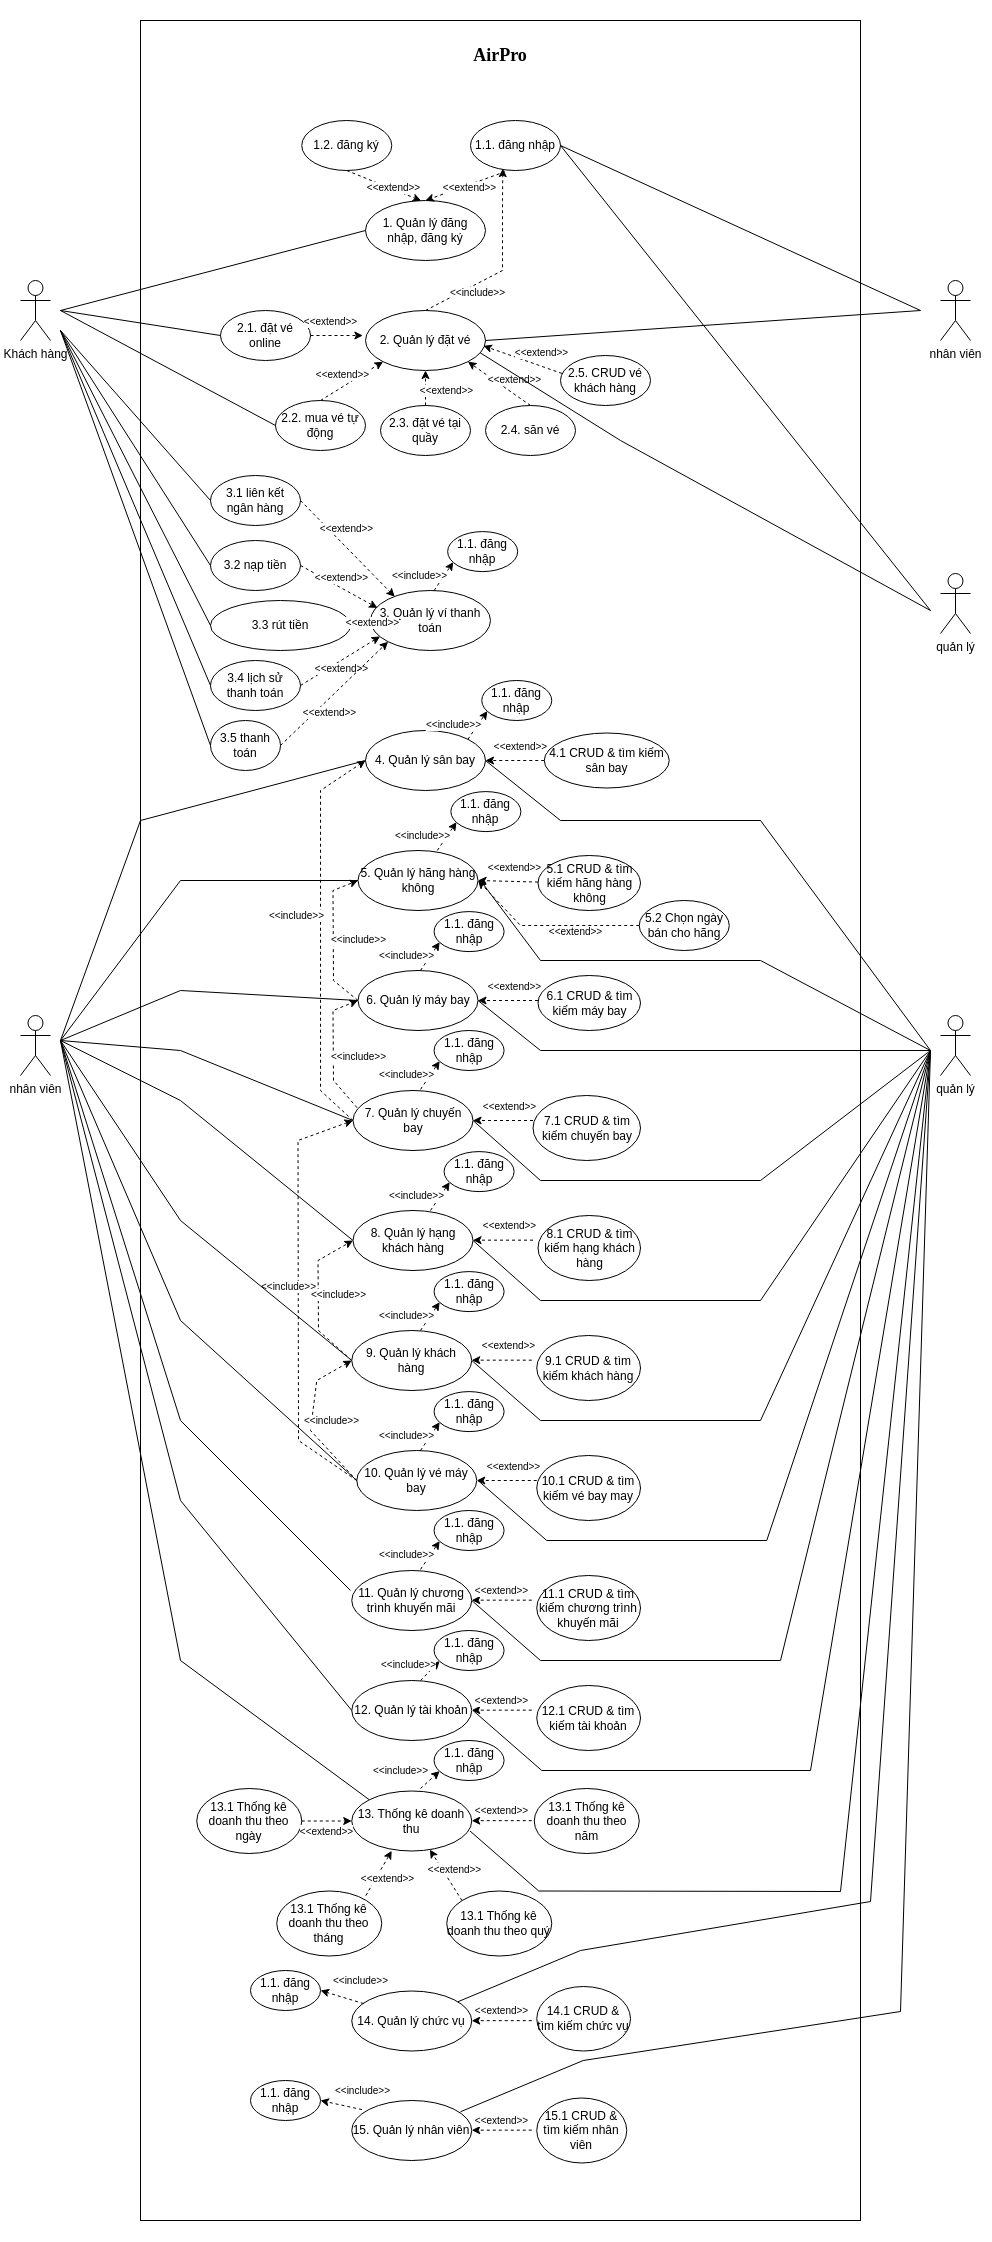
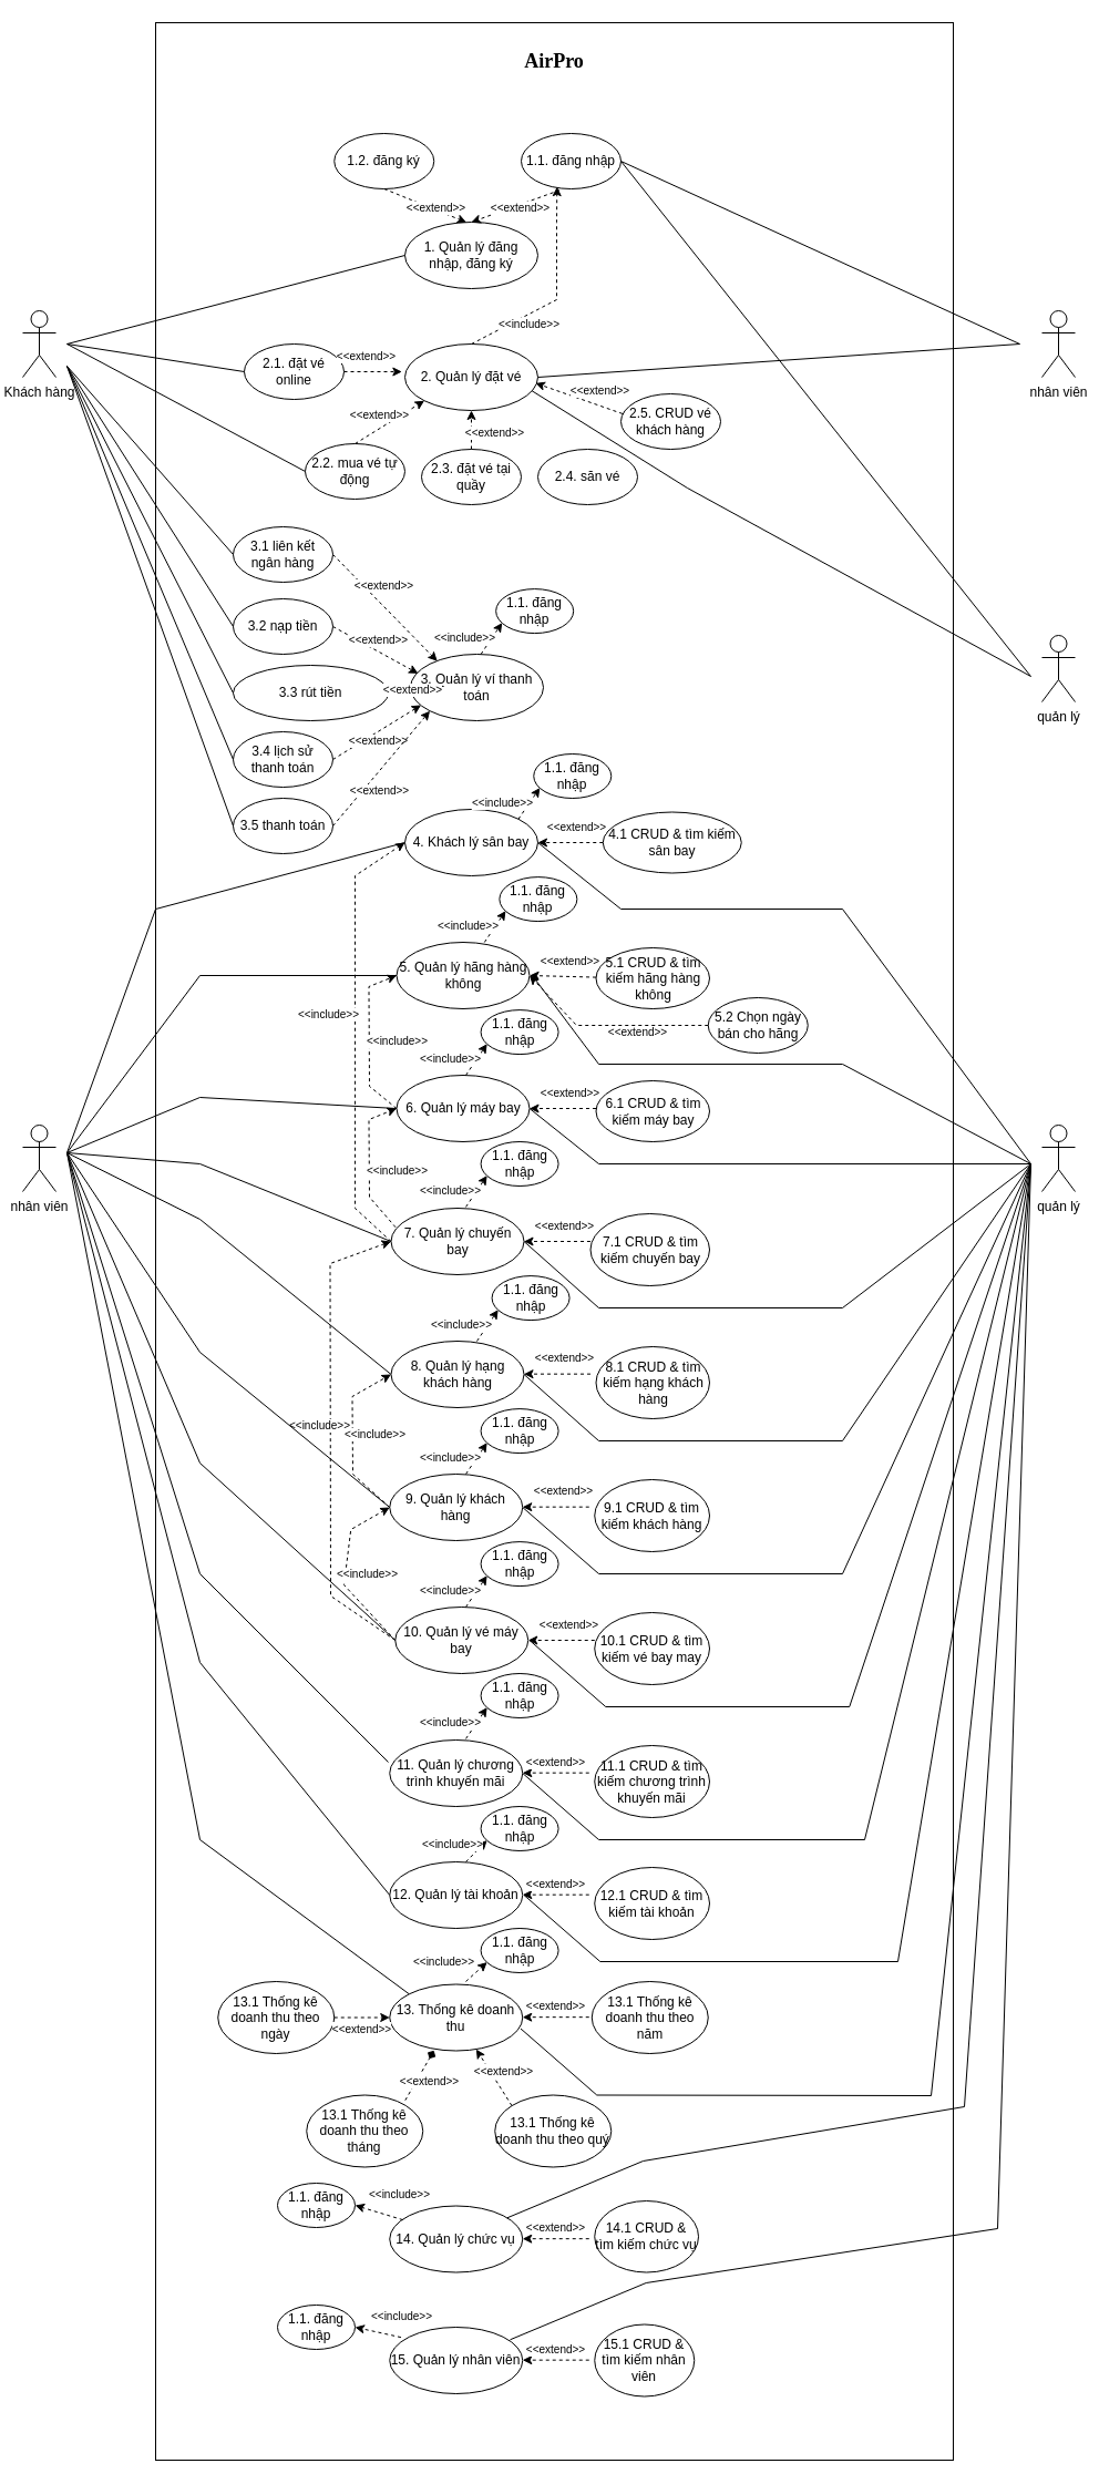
- <mxCell id="32" value="" style="endArrow=classic;html=1;rounded=0;exitX=0.5;exitY=0;exitDx=0;exitDy=0;entryX=1;entryY=1;entryDx=0;entryDy=0;dashed=1;" edge="1" parent="1" source="28" target="8"><mxGeometry width="50" height="50" relative="1" as="geometry"><mxPoint x="330" y="410" as="sourcePoint" /><mxPoint x="392.329" y="371.09" as="targetPoint" /></mxGeometry></mxCell>
- <mxCell id="33" value="&amp;lt;&amp;lt;extend&amp;gt;&amp;gt;" style="edgeLabel;html=1;align=center;verticalAlign=middle;resizable=0;points=[];fontSize=10;" vertex="1" connectable="0" parent="32"><mxGeometry x="-0.39" y="1" relative="1" as="geometry"><mxPoint x="3" y="-14" as="offset" /></mxGeometry></mxCell>
- <mxCell id="43" value="3.5 thanh toán" style="ellipse;whiteSpace=wrap;html=1;" vertex="1" parent="1"><mxGeometry x="210" y="720" width="70" height="50" as="geometry" /></mxCell>
+ <mxCell id="43" value="3.5 thanh toán" style="ellipse;whiteSpace=wrap;html=1;" vertex="1" parent="1"><mxGeometry x="210" y="720" width="90" height="50" as="geometry" /></mxCell>
- <mxCell id="6" value="4. Quản lý sân bay" style="ellipse;whiteSpace=wrap;html=1;" vertex="1" parent="1"><mxGeometry x="365" y="730" width="120" height="60" as="geometry" /></mxCell>
+ <mxCell id="6" value="4. Khách lý sân bay" style="ellipse;whiteSpace=wrap;html=1;" vertex="1" parent="1"><mxGeometry x="365" y="730" width="120" height="60" as="geometry" /></mxCell>
- <mxCell id="99" value="&lt;font style=&quot;font-size: 10px&quot;&gt;&amp;lt;&amp;lt;extend&amp;gt;&amp;gt;&lt;/font&gt;" style="endArrow=classic;html=1;rounded=0;entryX=0.333;entryY=0.997;entryDx=0;entryDy=0;dashed=1;exitX=0.848;exitY=0.072;exitDx=0;exitDy=0;exitPerimeter=0;entryPerimeter=0;" edge="1" parent="1" source="95" target="92"><mxGeometry y="-10" width="50" height="50" relative="1" as="geometry"><mxPoint x="503.71" y="1899.98" as="sourcePoint" /><mxPoint x="469.25" y="1848.26" as="targetPoint" /><mxPoint as="offset" /></mxGeometry></mxCell>
+ <mxCell id="99" value="&lt;font style=&quot;font-size: 10px&quot;&gt;&amp;lt;&amp;lt;extend&amp;gt;&amp;gt;&lt;/font&gt;" style="endArrow=diamond;html=1;rounded=0;entryX=0.333;entryY=0.997;entryDx=0;entryDy=0;dashed=1;exitX=0.848;exitY=0.072;exitDx=0;exitDy=0;exitPerimeter=0;entryPerimeter=0;" edge="1" parent="1" source="95" target="92"><mxGeometry y="-10" width="50" height="50" relative="1" as="geometry"><mxPoint x="503.71" y="1899.98" as="sourcePoint" /><mxPoint x="469.25" y="1848.26" as="targetPoint" /><mxPoint as="offset" /></mxGeometry></mxCell>
